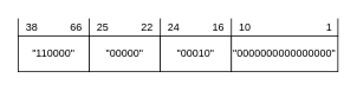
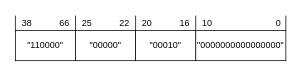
- <mxCell id="15" value="24" style="text;html=1;align=center;verticalAlign=middle;resizable=0;points=[];autosize=1;" parent="1" vertex="1"><mxGeometry x="180" y="20" width="30" height="20" as="geometry" /></mxCell>
+ <mxCell id="15" value="20" style="text;html=1;align=center;verticalAlign=middle;resizable=0;points=[];autosize=1;" parent="1" vertex="1"><mxGeometry x="180" y="20" width="30" height="20" as="geometry" /></mxCell>
- <mxCell id="18" value="1" style="text;html=1;align=center;verticalAlign=middle;resizable=0;points=[];autosize=1;" parent="1" vertex="1"><mxGeometry x="360" y="20" width="20" height="20" as="geometry" /></mxCell>
+ <mxCell id="18" value="0" style="text;html=1;align=center;verticalAlign=middle;resizable=0;points=[];autosize=1;" parent="1" vertex="1"><mxGeometry x="360" y="20" width="20" height="20" as="geometry" /></mxCell>
